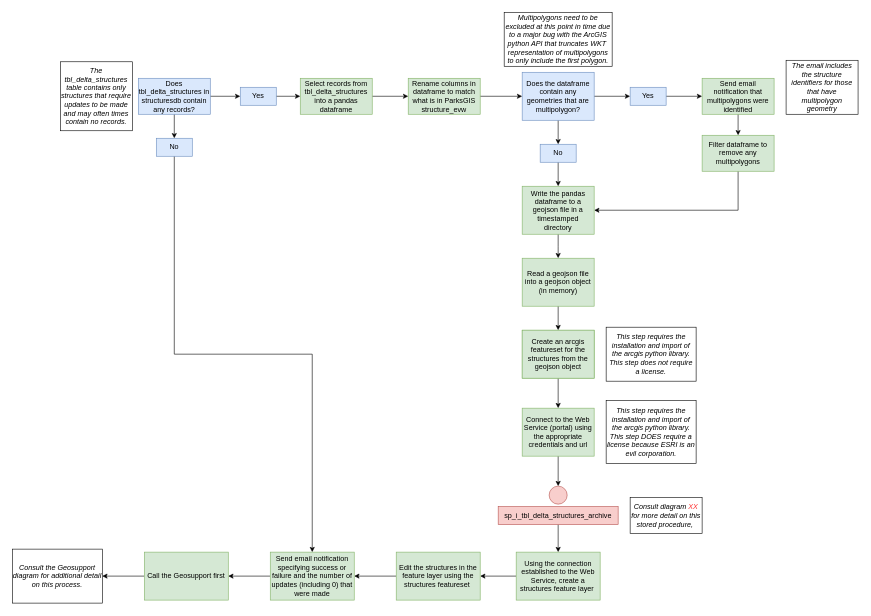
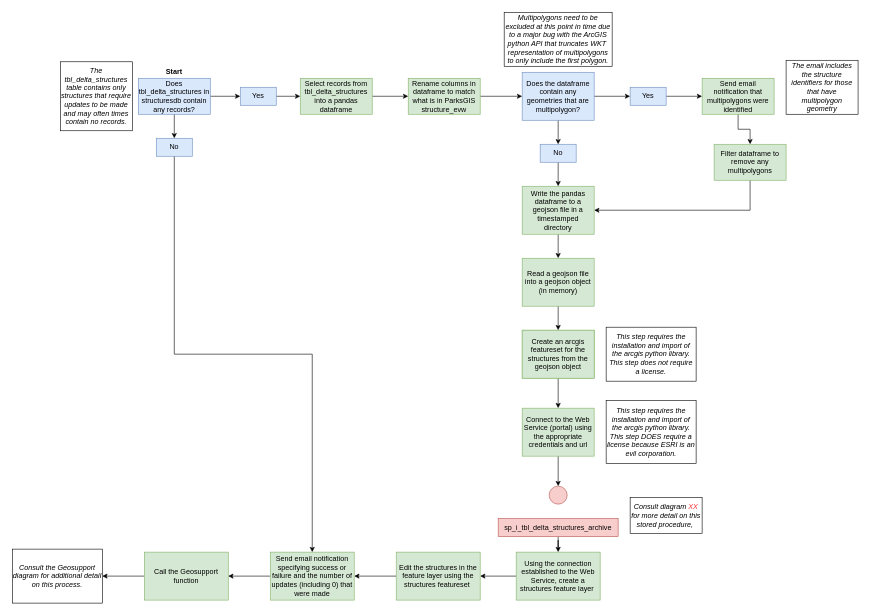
+ <mxCell id="41" value="&lt;b&gt;Start&lt;/b&gt;" style="text;html=1;strokeColor=none;fillColor=none;align=center;verticalAlign=middle;whiteSpace=wrap;rounded=0;" parent="1" vertex="1"><mxGeometry x="270" y="110" width="40" height="20" as="geometry" /></mxCell>
- <mxCell id="16" value="Filter dataframe to remove any multipolygons" style="rounded=0;whiteSpace=wrap;html=1;fillColor=#d5e8d4;strokeColor=#82b366;" parent="1" vertex="1"><mxGeometry x="1170" y="225" width="120" height="60" as="geometry" /></mxCell>
+ <mxCell id="16" value="Filter dataframe to remove any multipolygons" style="rounded=0;whiteSpace=wrap;html=1;fillColor=#d5e8d4;strokeColor=#82b366;" parent="1" vertex="1"><mxGeometry x="1190" y="240" width="120" height="60" as="geometry" /></mxCell>
- <mxCell id="38" value="sp_i_tbl_delta_structures_archive" style="rounded=0;whiteSpace=wrap;html=1;fillColor=#f8cecc;strokeColor=#b85450;" parent="1" vertex="1"><mxGeometry x="830" y="844" width="200" height="30" as="geometry" /></mxCell>
+ <mxCell id="38" value="sp_i_tbl_delta_structures_archive" style="rounded=0;whiteSpace=wrap;html=1;fillColor=#f8cecc;strokeColor=#b85450;" parent="1" vertex="1"><mxGeometry x="830" y="864" width="200" height="30" as="geometry" /></mxCell>
- <mxCell id="43" value="Call the Geosupport first" style="rounded=0;whiteSpace=wrap;html=1;fillColor=#d5e8d4;strokeColor=#82b366;" parent="1" vertex="1"><mxGeometry x="240" y="920" width="140" height="80" as="geometry" /></mxCell>
+ <mxCell id="43" value="Call the Geosupport function" style="rounded=0;whiteSpace=wrap;html=1;fillColor=#d5e8d4;strokeColor=#82b366;" parent="1" vertex="1"><mxGeometry x="240" y="920" width="140" height="80" as="geometry" /></mxCell>
